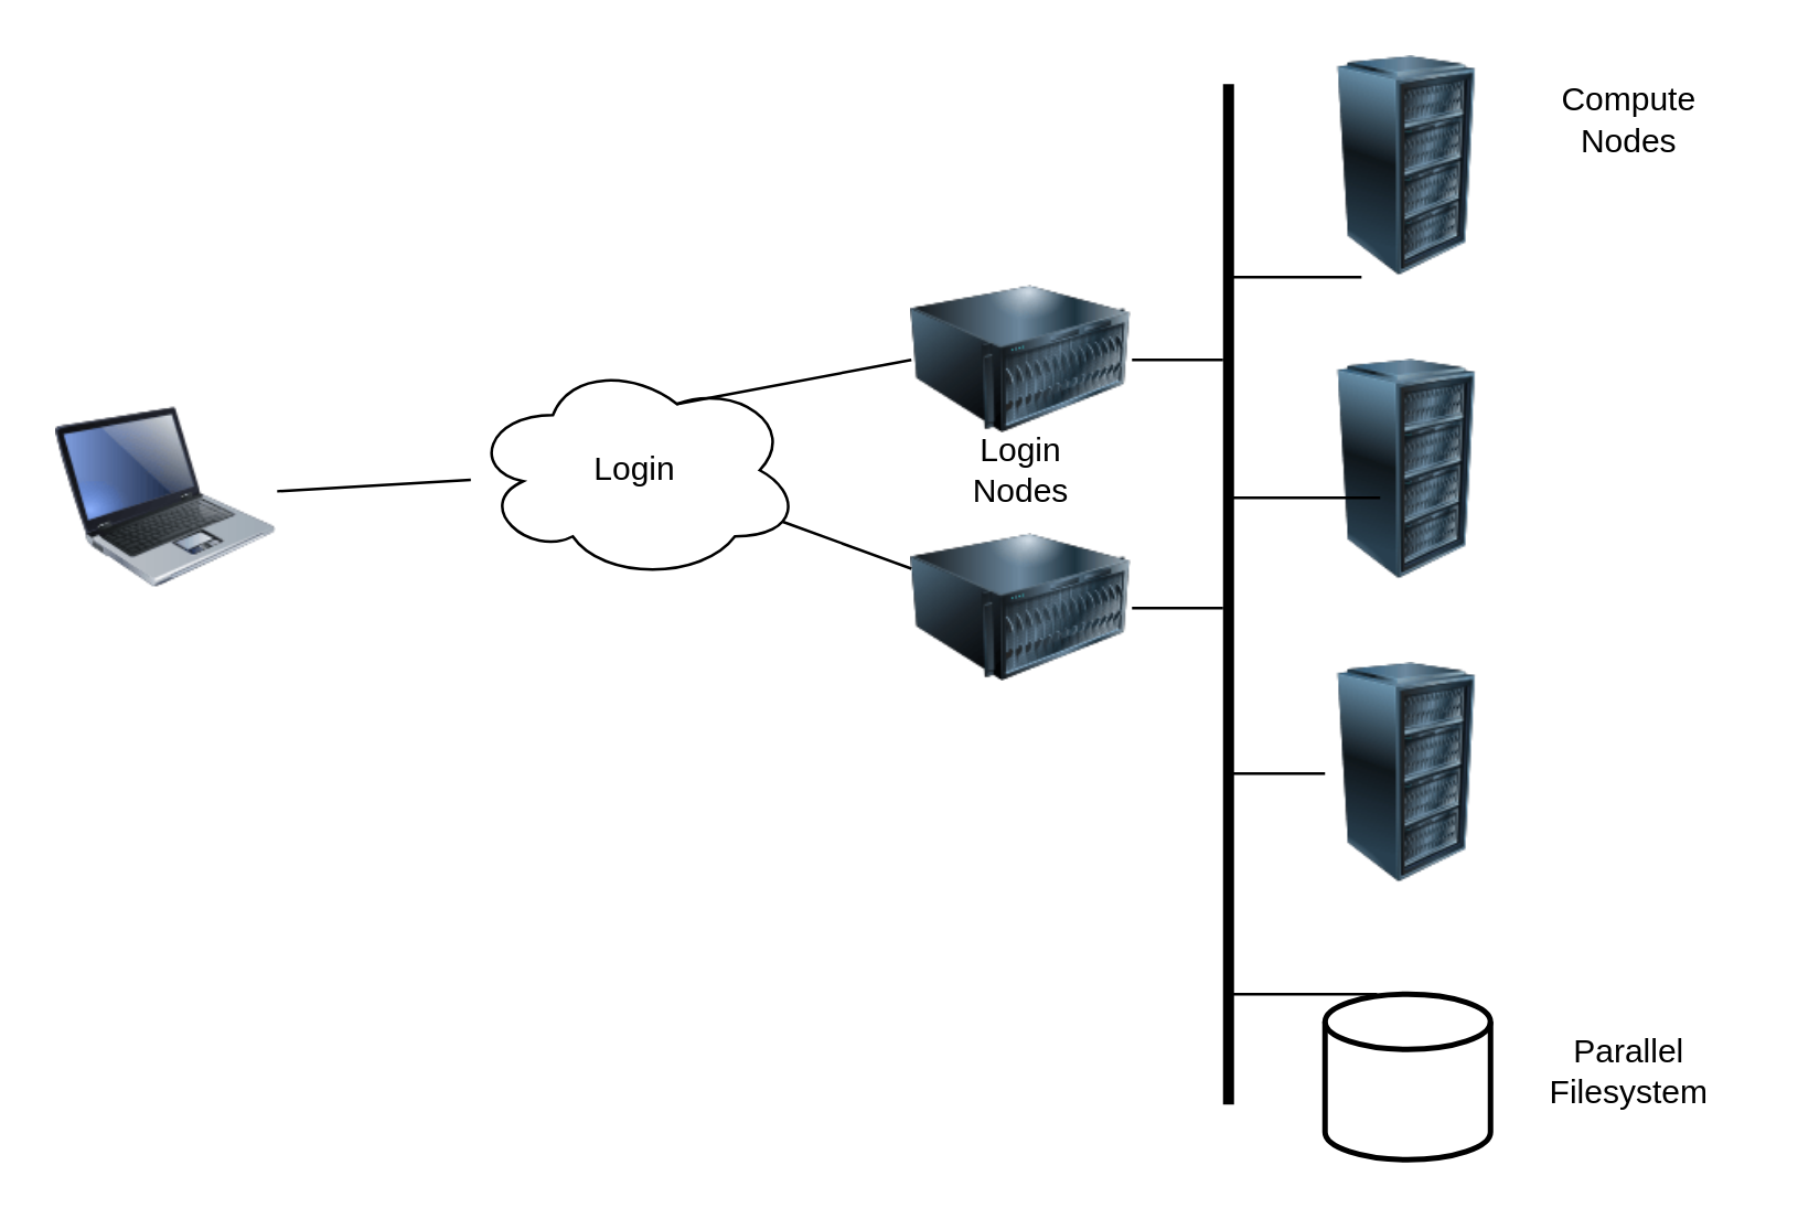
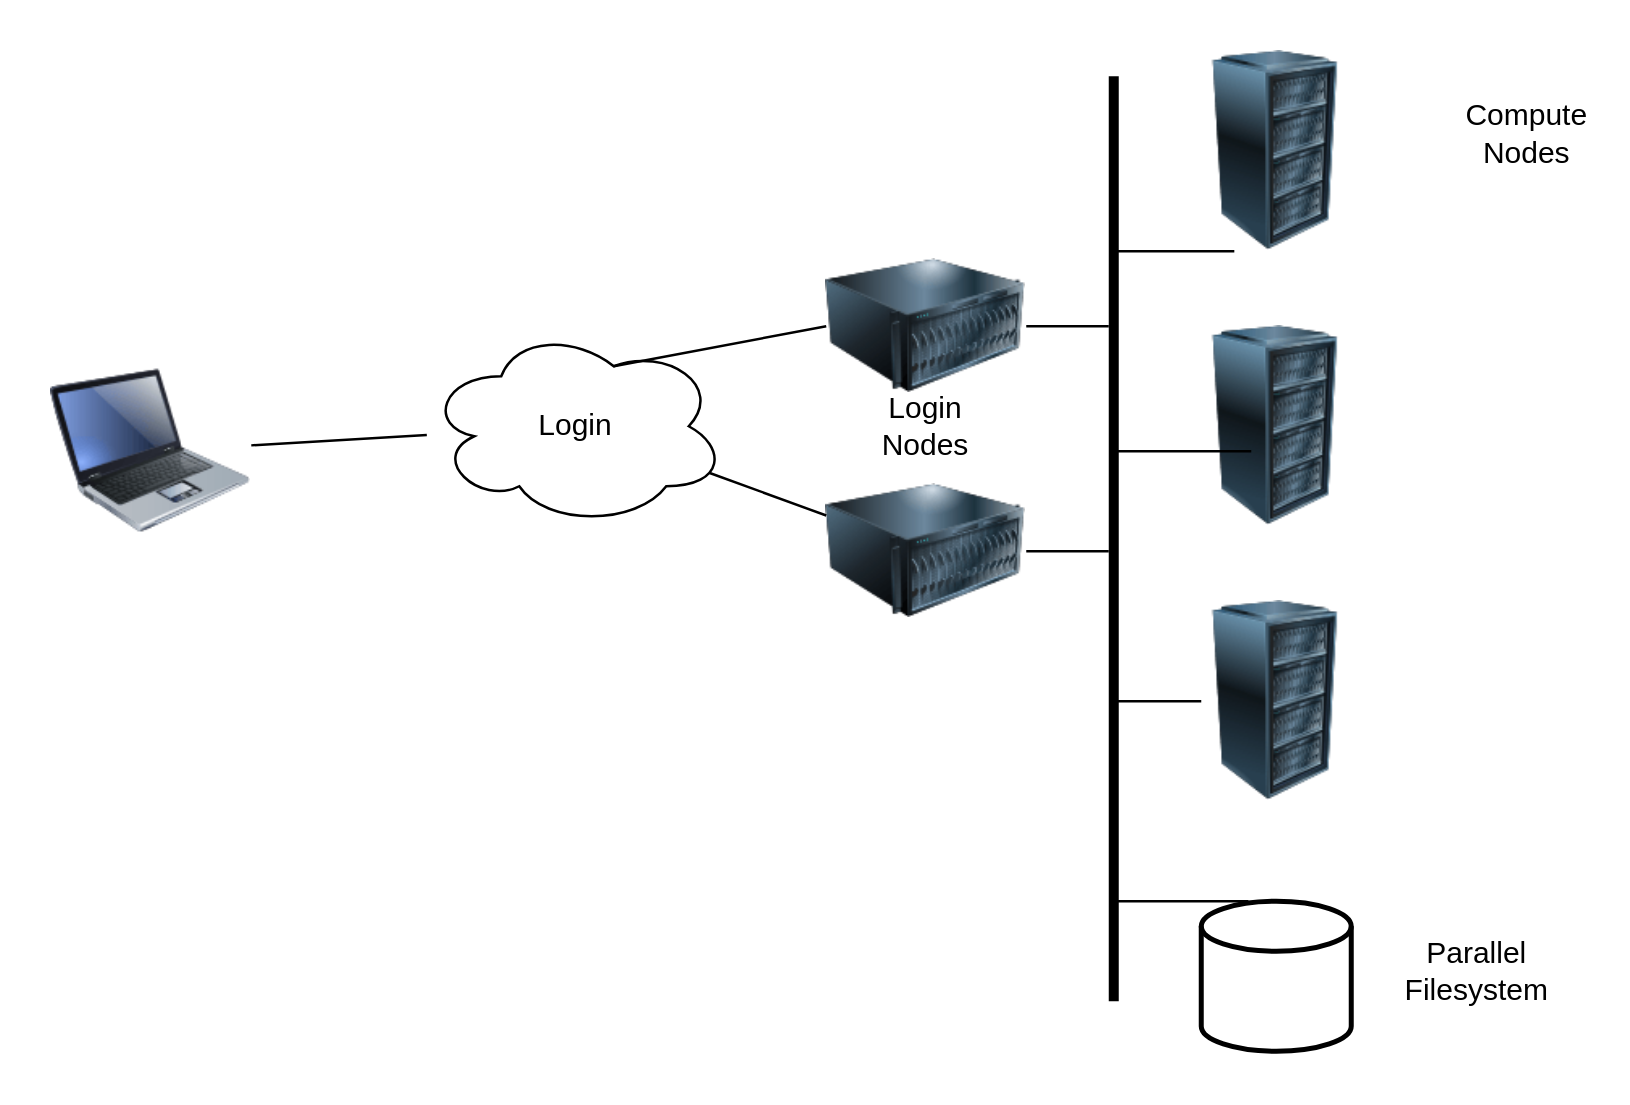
- <mxCell id="22" value="Compute&lt;div&gt;Nodes&lt;/div&gt;" style="text;html=1;align=center;verticalAlign=middle;resizable=0;points=[];autosize=1;strokeColor=none;fillColor=none;" vertex="1" parent="1"><mxGeometry x="555" y="23" width="70" height="40" as="geometry" /></mxCell>
+ <mxCell id="22" value="Compute&lt;div&gt;Nodes&lt;/div&gt;" style="text;html=1;align=center;verticalAlign=middle;resizable=0;points=[];autosize=1;strokeColor=none;fillColor=none;" vertex="1" parent="1"><mxGeometry x="575" y="33" width="70" height="40" as="geometry" /></mxCell>
